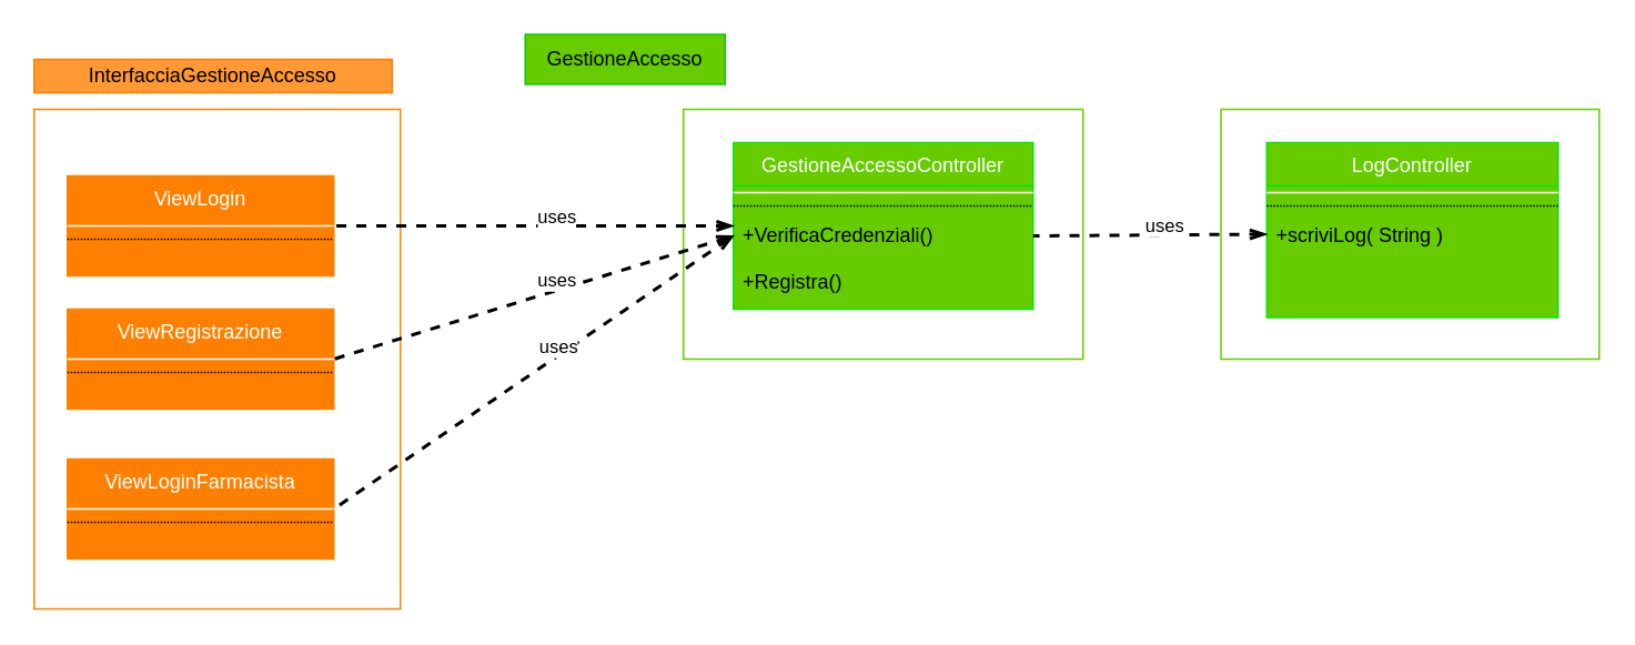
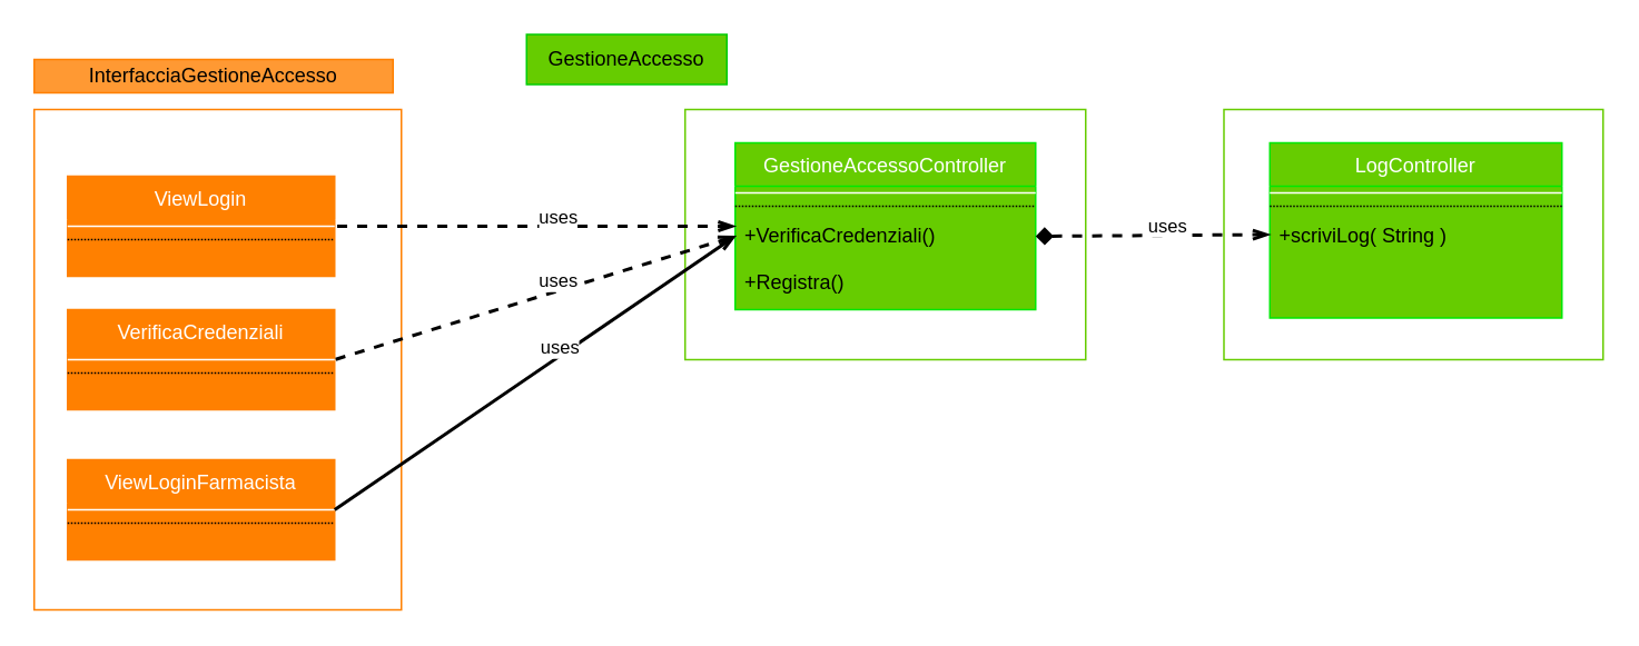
- <mxCell id="26" value="" style="endArrow=none;dashed=1;html=1;strokeWidth=2;startArrow=openThin;startFill=0;exitX=0;exitY=0.5;exitDx=0;exitDy=0;entryX=1;entryY=0.5;entryDx=0;entryDy=0;" edge="1" parent="1" source="25" target="12"><mxGeometry width="50" height="50" relative="1" as="geometry"><mxPoint x="480" y="166" as="sourcePoint" /><mxPoint x="210" y="225" as="targetPoint" /></mxGeometry></mxCell>
+ <mxCell id="26" value="" style="endArrow=diamond;dashed=1;html=1;strokeWidth=2;startArrow=openThin;startFill=0;exitX=0;exitY=0.5;exitDx=0;exitDy=0;entryX=1;entryY=0.5;entryDx=0;entryDy=0;" edge="1" parent="1" source="25" target="12"><mxGeometry width="50" height="50" relative="1" as="geometry"><mxPoint x="480" y="166" as="sourcePoint" /><mxPoint x="210" y="225" as="targetPoint" /></mxGeometry></mxCell>
- <mxCell id="16" value="ViewRegistrazione" style="swimlane;fontStyle=0;align=center;verticalAlign=top;childLayout=stackLayout;horizontal=1;startSize=26;horizontalStack=0;resizeParent=1;resizeLast=0;collapsible=1;marginBottom=0;rounded=0;shadow=0;strokeWidth=1;fontColor=#ffffff;swimlaneFillColor=#FF8000;strokeColor=#FF8000;fillColor=#FF8000;" vertex="1" parent="1"><mxGeometry x="40" y="185" width="160" height="60" as="geometry"><mxRectangle x="230" y="140" width="160" height="26" as="alternateBounds" /></mxGeometry></mxCell>
+ <mxCell id="16" value="VerificaCredenziali" style="swimlane;fontStyle=0;align=center;verticalAlign=top;childLayout=stackLayout;horizontal=1;startSize=26;horizontalStack=0;resizeParent=1;resizeLast=0;collapsible=1;marginBottom=0;rounded=0;shadow=0;strokeWidth=1;fontColor=#ffffff;swimlaneFillColor=#FF8000;strokeColor=#FF8000;fillColor=#FF8000;" vertex="1" parent="1"><mxGeometry x="40" y="185" width="160" height="60" as="geometry"><mxRectangle x="230" y="140" width="160" height="26" as="alternateBounds" /></mxGeometry></mxCell>
- <mxCell id="31" value="" style="endArrow=none;dashed=1;html=1;strokeWidth=2;startArrow=openThin;startFill=0;entryX=1;entryY=0.5;entryDx=0;entryDy=0;exitX=0;exitY=0.5;exitDx=0;exitDy=0;" edge="1" parent="1" target="28" source="12"><mxGeometry width="50" height="50" relative="1" as="geometry"><mxPoint x="474" y="335" as="sourcePoint" /><mxPoint x="604" y="180" as="targetPoint" /></mxGeometry></mxCell>
+ <mxCell id="31" value="" style="endArrow=none;dashed=0;html=1;strokeWidth=2;startArrow=openThin;startFill=0;entryX=1;entryY=0.5;entryDx=0;entryDy=0;exitX=0;exitY=0.5;exitDx=0;exitDy=0;" edge="1" parent="1" target="28" source="12"><mxGeometry width="50" height="50" relative="1" as="geometry"><mxPoint x="474" y="335" as="sourcePoint" /><mxPoint x="604" y="180" as="targetPoint" /></mxGeometry></mxCell>
